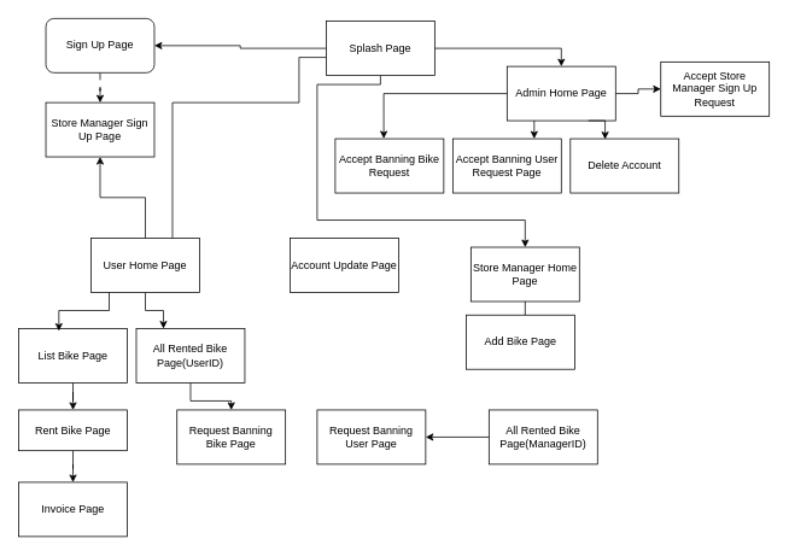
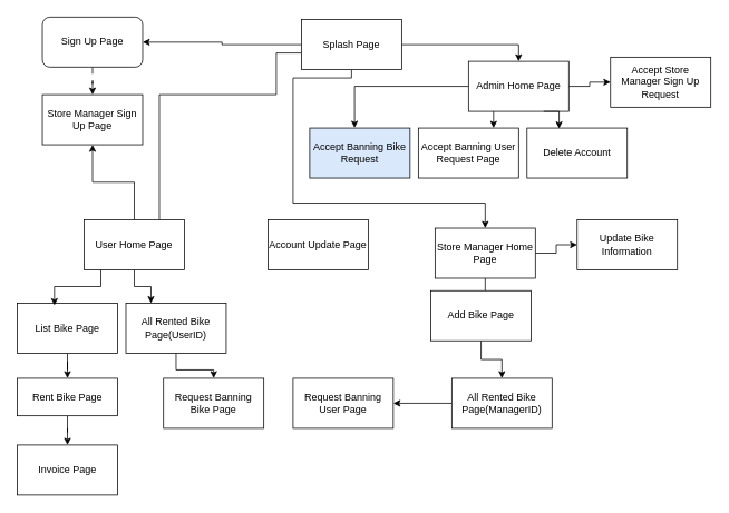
- <mxCell id="34" value="Accept Banning Bike Request" style="rounded=0;whiteSpace=wrap;html=1;" vertex="1" parent="1"><mxGeometry x="370" y="153" width="120" height="60" as="geometry" /></mxCell>
+ <mxCell id="34" value="Accept Banning Bike Request" style="rounded=0;whiteSpace=wrap;html=1;fillColor=#dae8fc;" vertex="1" parent="1"><mxGeometry x="370" y="153" width="120" height="60" as="geometry" /></mxCell>
+ <mxCell id="32" value="Update Bike Information" style="rounded=0;whiteSpace=wrap;html=1;" vertex="1" parent="1"><mxGeometry x="690" y="263" width="120" height="60" as="geometry" /></mxCell>
+ <mxCell id="14" style="edgeStyle=orthogonalEdgeStyle;rounded=0;orthogonalLoop=1;jettySize=auto;html=1;exitX=1;exitY=0.5;exitDx=0;exitDy=0;entryX=0;entryY=0.5;entryDx=0;entryDy=0;" edge="1" parent="1" source="15" target="32"><mxGeometry relative="1" as="geometry" /></mxCell>
+ <mxCell id="30" style="edgeStyle=orthogonalEdgeStyle;rounded=0;orthogonalLoop=1;jettySize=auto;html=1;" edge="1" parent="1" source="31" target="28"><mxGeometry relative="1" as="geometry" /></mxCell>
